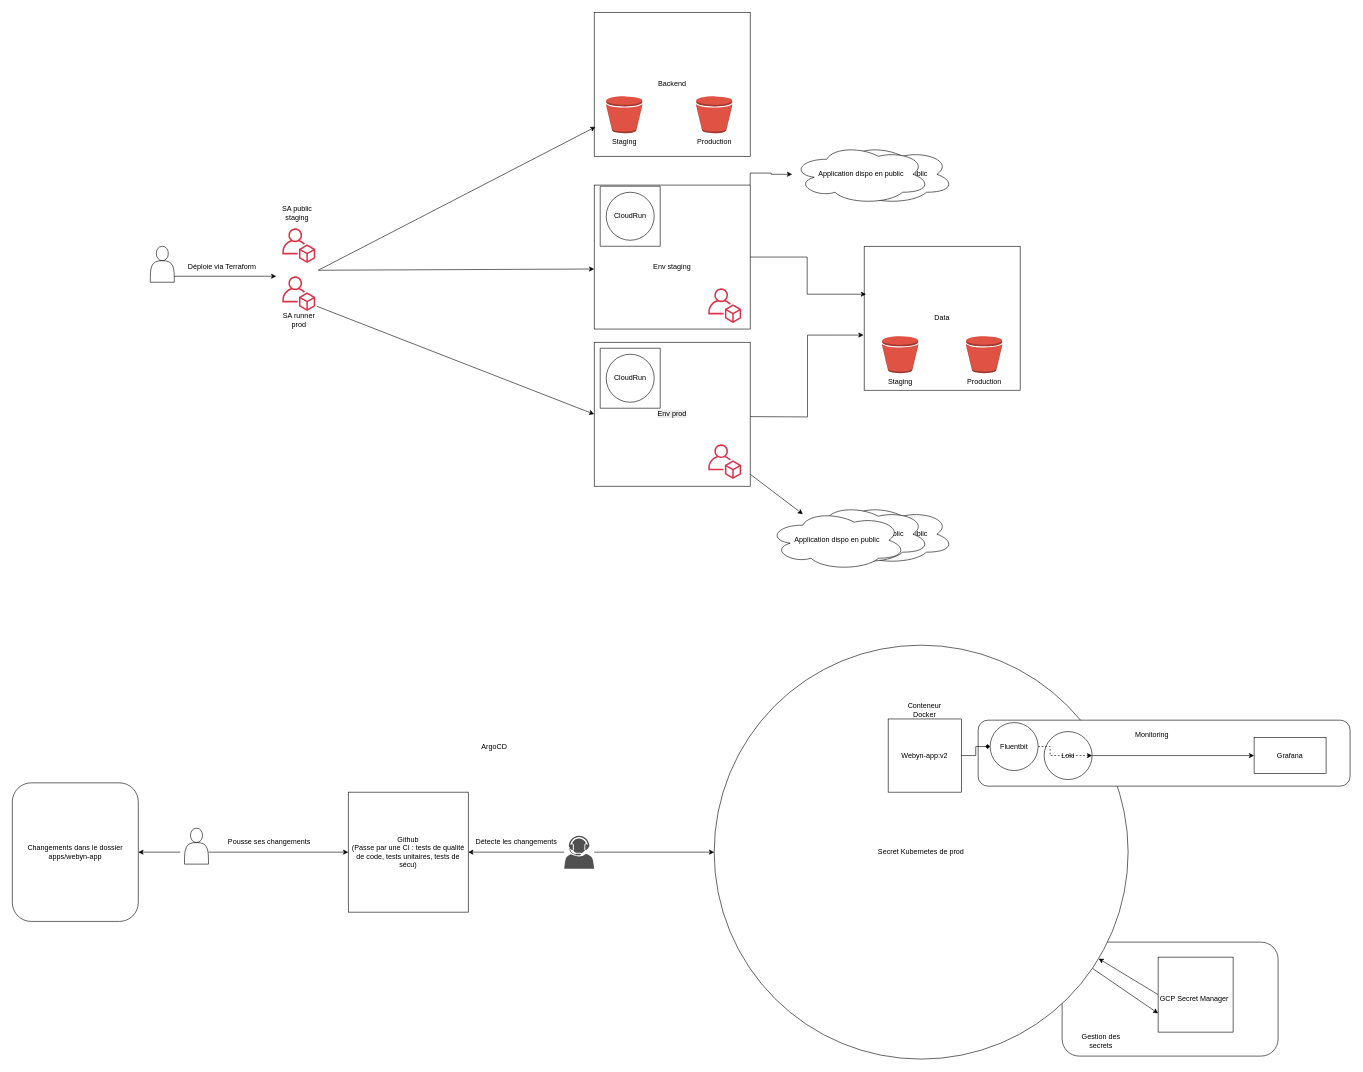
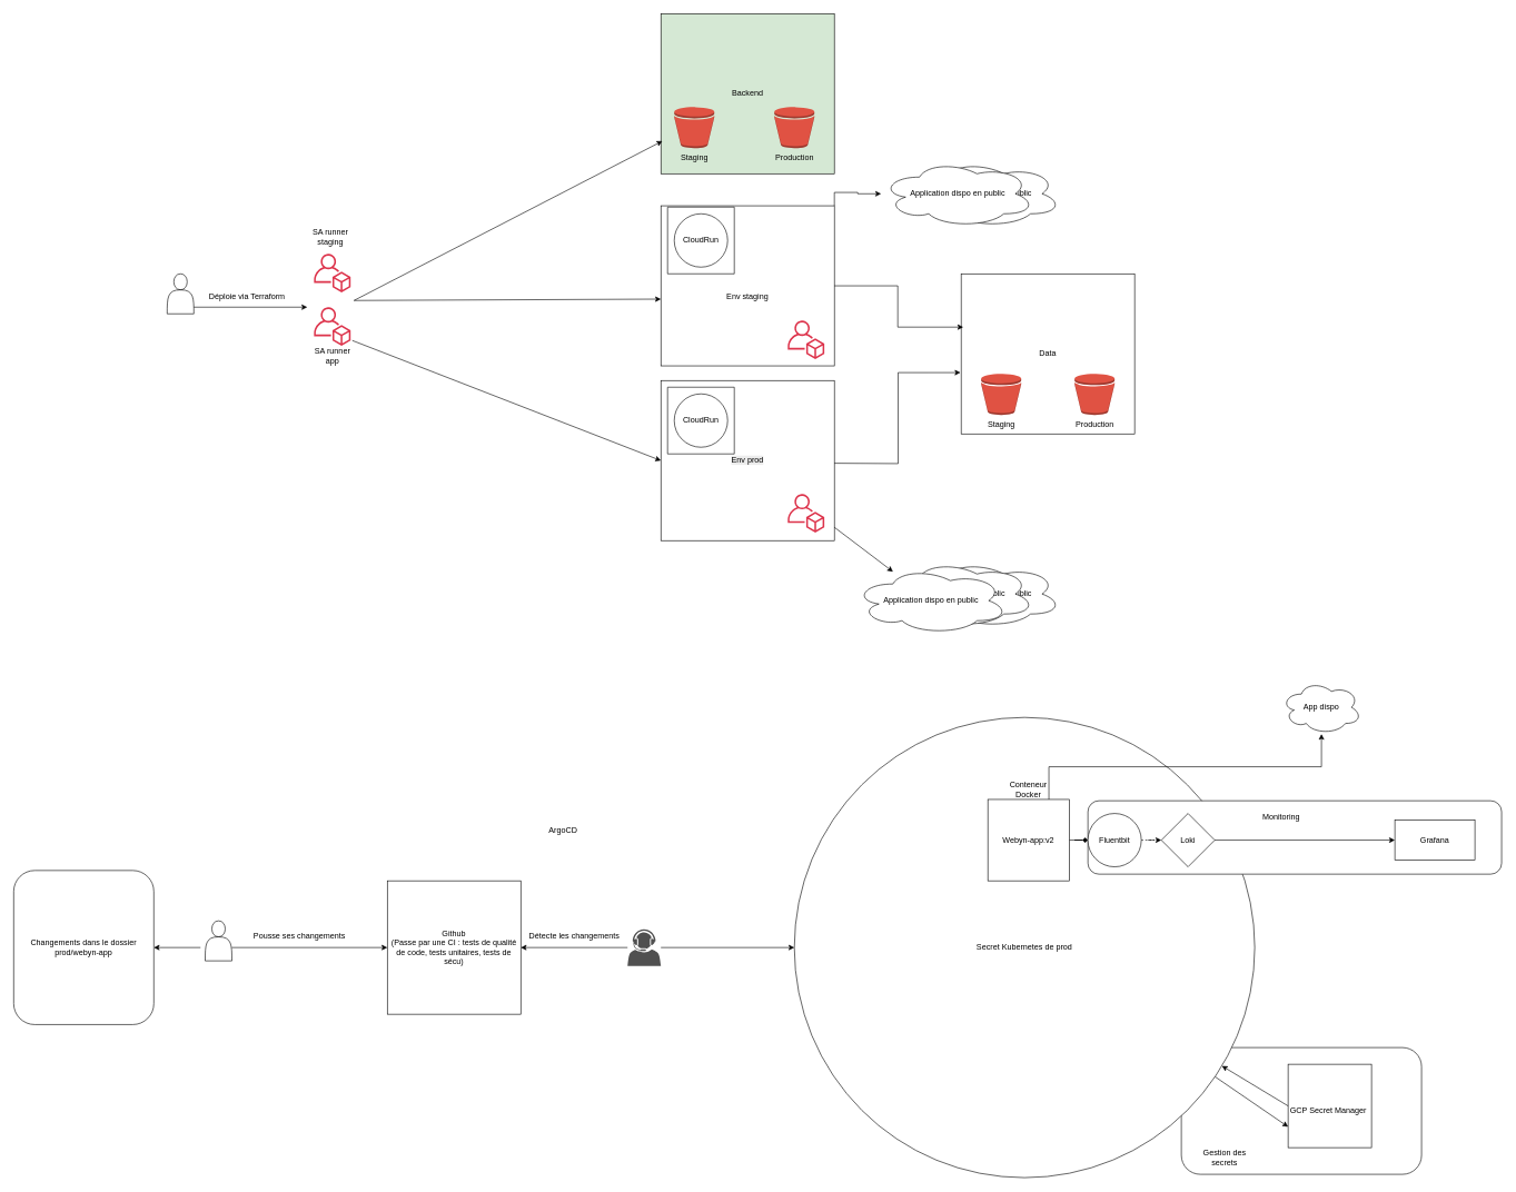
- <mxCell id="11" value="Backend" style="rounded=0;whiteSpace=wrap;html=1;" vertex="1" parent="1"><mxGeometry x="990" y="20" width="260" height="240" as="geometry" /></mxCell>
+ <mxCell id="11" value="Backend" style="rounded=0;whiteSpace=wrap;html=1;fillColor=#d5e8d4;" vertex="1" parent="1"><mxGeometry x="990" y="20" width="260" height="240" as="geometry" /></mxCell>
- <mxCell id="25" value="SA public staging" style="text;html=1;align=center;verticalAlign=middle;whiteSpace=wrap;rounded=0;" vertex="1" parent="1"><mxGeometry x="465.03" y="340" width="60" height="30" as="geometry" /></mxCell>
+ <mxCell id="25" value="SA runner staging" style="text;html=1;align=center;verticalAlign=middle;whiteSpace=wrap;rounded=0;" vertex="1" parent="1"><mxGeometry x="465.03" y="340" width="60" height="30" as="geometry" /></mxCell>
- <mxCell id="26" value="SA runner prod" style="text;html=1;align=center;verticalAlign=middle;whiteSpace=wrap;rounded=0;" vertex="1" parent="1"><mxGeometry x="467.52" y="518" width="60" height="30" as="geometry" /></mxCell>
+ <mxCell id="26" value="SA runner app" style="text;html=1;align=center;verticalAlign=middle;whiteSpace=wrap;rounded=0;" vertex="1" parent="1"><mxGeometry x="467.52" y="518" width="60" height="30" as="geometry" /></mxCell>
+ <mxCell id="55" value="App dispo" style="ellipse;shape=cloud;whiteSpace=wrap;html=1;" vertex="1" parent="1"><mxGeometry x="1920" y="1020" width="120" height="80" as="geometry" /></mxCell>
+ <mxCell id="51" style="edgeStyle=orthogonalEdgeStyle;rounded=0;orthogonalLoop=1;jettySize=auto;html=1;exitX=0.75;exitY=0;exitDx=0;exitDy=0;" edge="1" parent="1" source="53" target="55"><mxGeometry relative="1" as="geometry"><mxPoint x="1980" y="1060" as="targetPoint" /></mxGeometry></mxCell>
- <mxCell id="46" value="ArgoCD" style="text;html=1;align=center;verticalAlign=middle;resizable=0;points=[];autosize=1;strokeColor=none;fillColor=none;" vertex="1" parent="1"><mxGeometry x="788" y="1230" width="70" height="30" as="geometry" /></mxCell>
+ <mxCell id="46" value="ArgoCD" style="text;html=1;align=center;verticalAlign=middle;resizable=0;points=[];autosize=1;strokeColor=none;fillColor=none;" vertex="1" parent="1"><mxGeometry x="808" y="1230" width="70" height="30" as="geometry" /></mxCell>
- <mxCell id="63" value="Fluentbit" style="ellipse;whiteSpace=wrap;html=1;aspect=fixed;" vertex="1" parent="1"><mxGeometry x="1650" y="1204" width="80" height="80" as="geometry" /></mxCell>
+ <mxCell id="63" value="Fluentbit" style="ellipse;whiteSpace=wrap;html=1;aspect=fixed;" vertex="1" parent="1"><mxGeometry x="1630" y="1219" width="80" height="80" as="geometry" /></mxCell>
- <mxCell id="61" value="Loki" style="ellipse;whiteSpace=wrap;html=1;aspect=fixed;" vertex="1" parent="1"><mxGeometry x="1740" y="1219" width="80" height="80" as="geometry" /></mxCell>
+ <mxCell id="61" value="Loki" style="rhombus;whiteSpace=wrap;html=1;aspect=fixed;" vertex="1" parent="1"><mxGeometry x="1740" y="1219" width="80" height="80" as="geometry" /></mxCell>
- <mxCell id="49" value="Changements dans le dossier apps/webyn-app" style="rounded=1;whiteSpace=wrap;html=1;" vertex="1" parent="1"><mxGeometry x="20" y="1304.5" width="210" height="231" as="geometry" /></mxCell>
+ <mxCell id="49" value="Changements dans le dossier prod/webyn-app" style="rounded=1;whiteSpace=wrap;html=1;" vertex="1" parent="1"><mxGeometry x="20" y="1304.5" width="210" height="231" as="geometry" /></mxCell>
